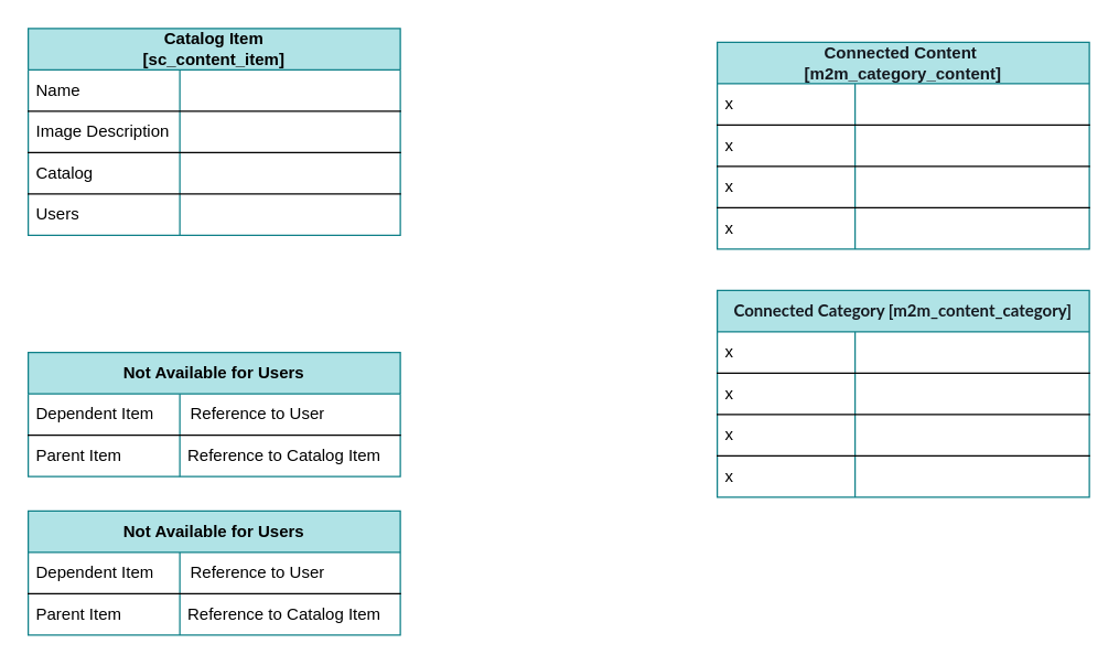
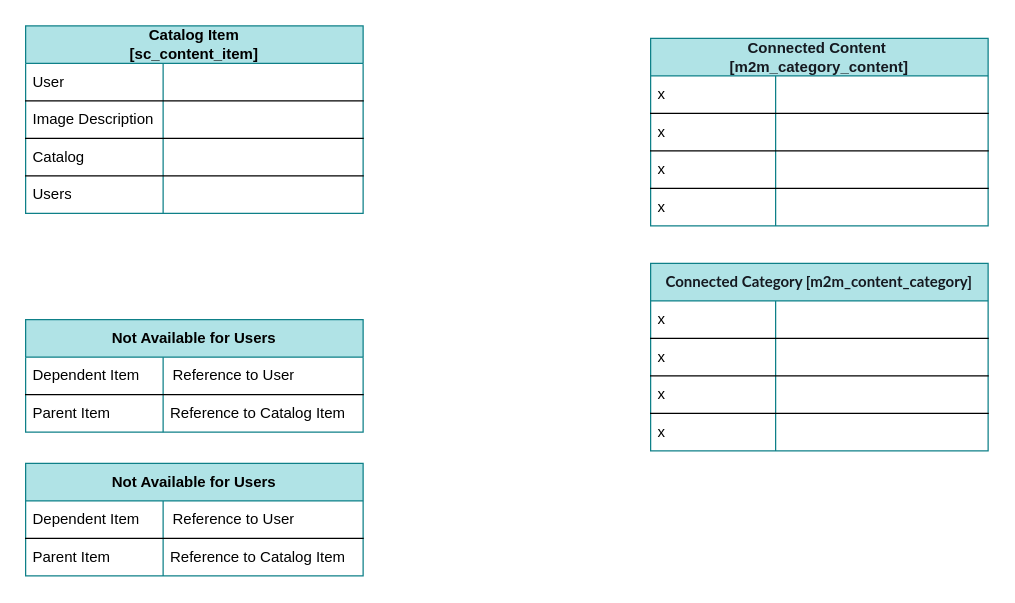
- <mxCell id="18" value="Name" style="shape=partialRectangle;connectable=0;fillColor=none;top=0;left=0;bottom=0;right=0;fontStyle=0;overflow=hidden;html=1;whiteSpace=wrap;align=left;spacingLeft=4;spacingRight=4;" vertex="1" parent="17"><mxGeometry width="110" height="30" as="geometry"><mxRectangle width="110" height="30" as="alternateBounds" /></mxGeometry></mxCell>
+ <mxCell id="18" value="User" style="shape=partialRectangle;connectable=0;fillColor=none;top=0;left=0;bottom=0;right=0;fontStyle=0;overflow=hidden;html=1;whiteSpace=wrap;align=left;spacingLeft=4;spacingRight=4;" vertex="1" parent="17"><mxGeometry width="110" height="30" as="geometry"><mxRectangle width="110" height="30" as="alternateBounds" /></mxGeometry></mxCell>
